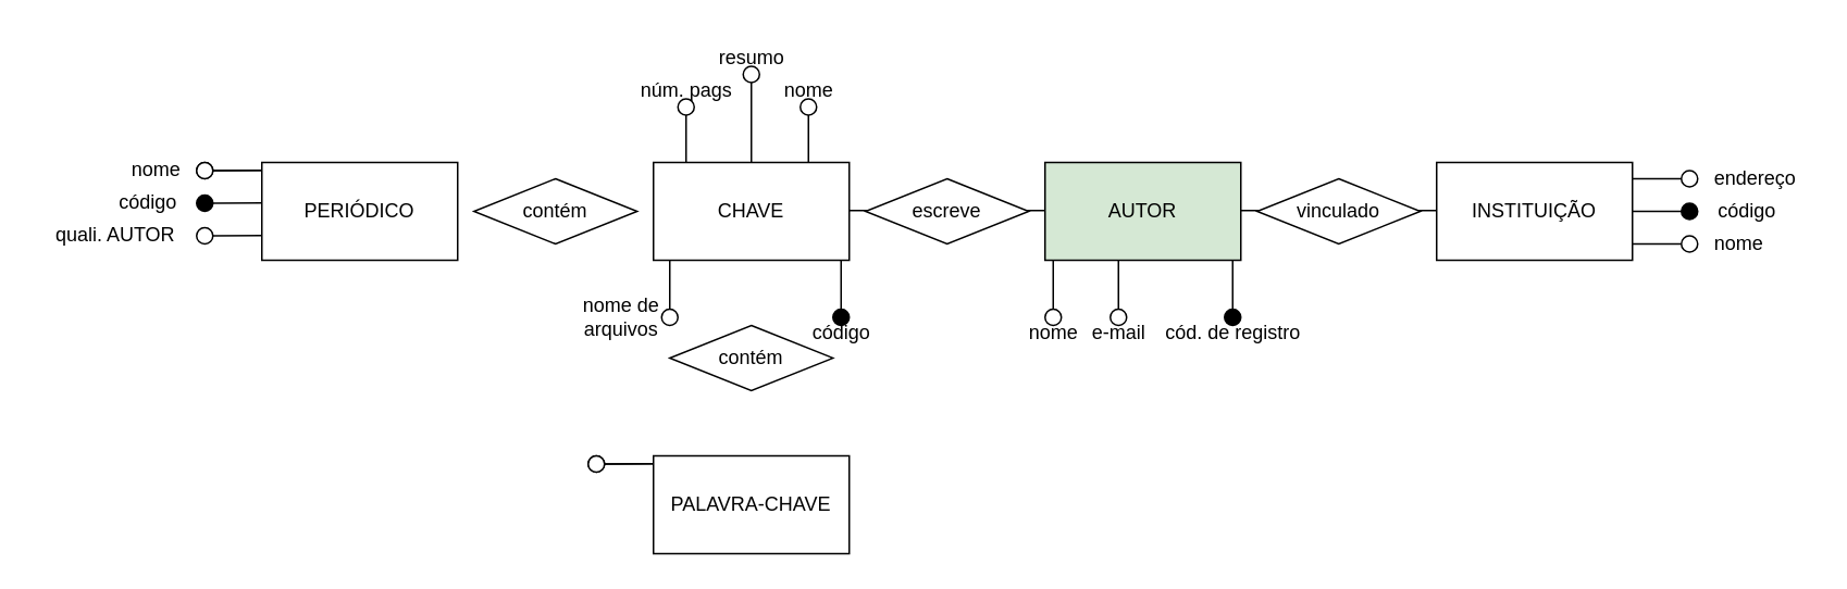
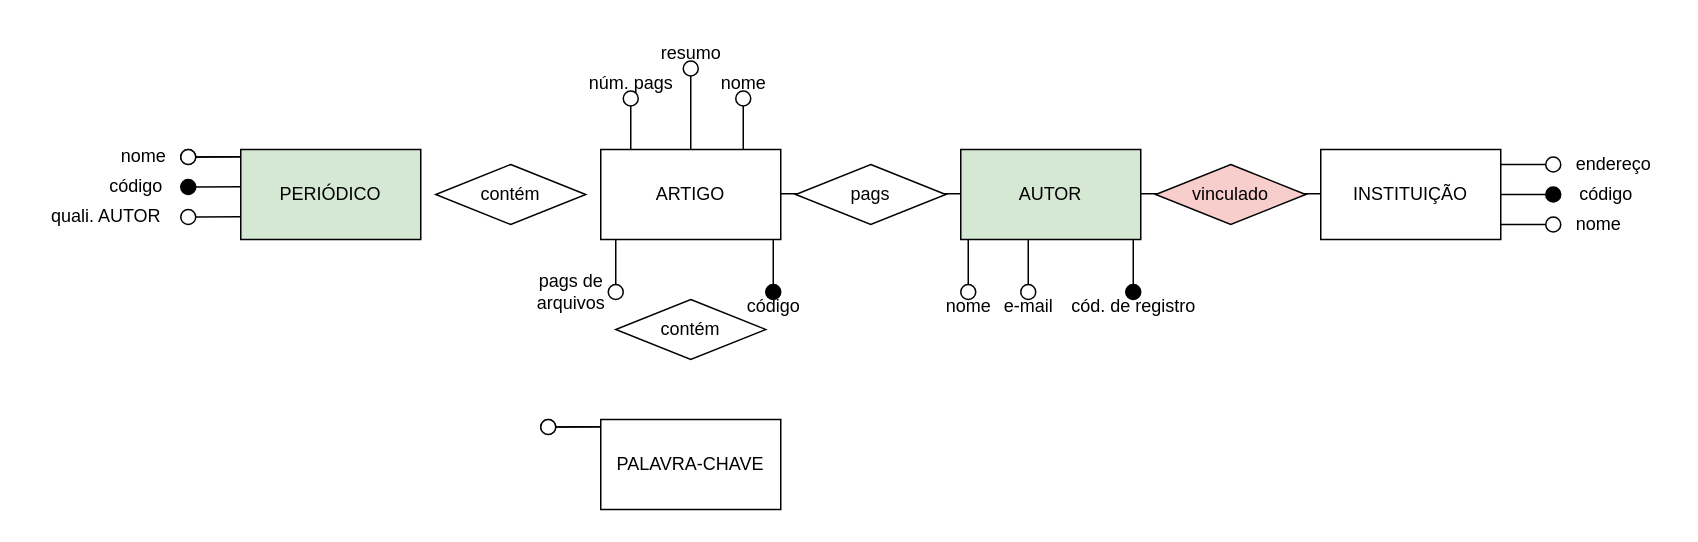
- <mxCell id="7" value="PERIÓDICO" style="rounded=0;whiteSpace=wrap;html=1;" parent="1" vertex="1"><mxGeometry x="160" y="99" width="120" height="60" as="geometry" /></mxCell>
+ <mxCell id="7" value="PERIÓDICO" style="rounded=0;whiteSpace=wrap;html=1;fillColor=#d5e8d4;" parent="1" vertex="1"><mxGeometry x="160" y="99" width="120" height="60" as="geometry" /></mxCell>
- <mxCell id="3" value="CHAVE" style="rounded=0;whiteSpace=wrap;html=1;" parent="1" vertex="1"><mxGeometry x="400" y="99" width="120" height="60" as="geometry" /></mxCell>
+ <mxCell id="3" value="ARTIGO" style="rounded=0;whiteSpace=wrap;html=1;" parent="1" vertex="1"><mxGeometry x="400" y="99" width="120" height="60" as="geometry" /></mxCell>
- <mxCell id="8" value="escreve" style="rhombus;whiteSpace=wrap;html=1;" parent="1" vertex="1"><mxGeometry x="530" y="109" width="100" height="40" as="geometry" /></mxCell>
+ <mxCell id="8" value="pags" style="rhombus;whiteSpace=wrap;html=1;" parent="1" vertex="1"><mxGeometry x="530" y="109" width="100" height="40" as="geometry" /></mxCell>
- <mxCell id="11" value="vinculado" style="rhombus;whiteSpace=wrap;html=1;" parent="1" vertex="1"><mxGeometry x="770" y="109" width="100" height="40" as="geometry" /></mxCell>
+ <mxCell id="11" value="vinculado" style="rhombus;whiteSpace=wrap;html=1;fillColor=#f8cecc;" parent="1" vertex="1"><mxGeometry x="770" y="109" width="100" height="40" as="geometry" /></mxCell>
- <mxCell id="61" value="nome de&lt;br&gt;arquivos" style="text;html=1;align=center;verticalAlign=middle;resizable=0;points=[];autosize=1;strokeColor=none;fillColor=none;" vertex="1" parent="1"><mxGeometry x="345" y="174" width="70" height="40" as="geometry" /></mxCell>
+ <mxCell id="61" value="pags de&lt;br&gt;arquivos" style="text;html=1;align=center;verticalAlign=middle;resizable=0;points=[];autosize=1;strokeColor=none;fillColor=none;" vertex="1" parent="1"><mxGeometry x="345" y="174" width="70" height="40" as="geometry" /></mxCell>
